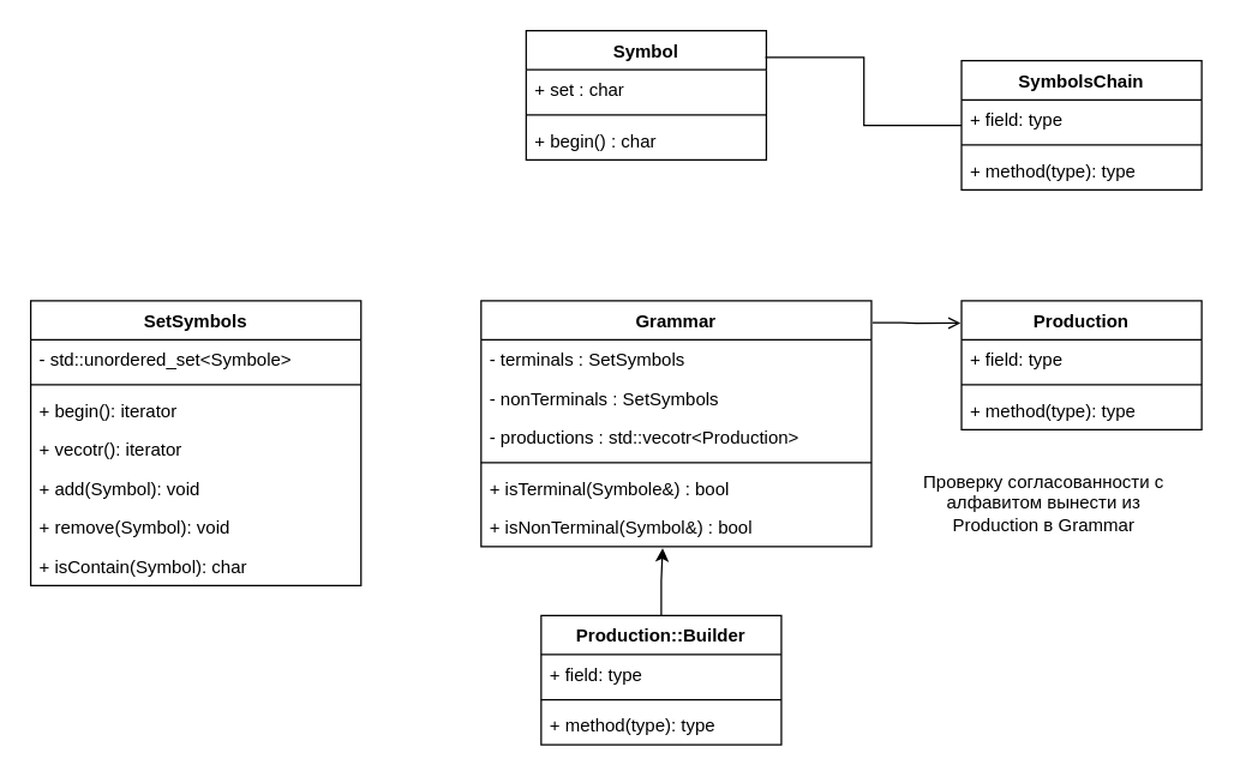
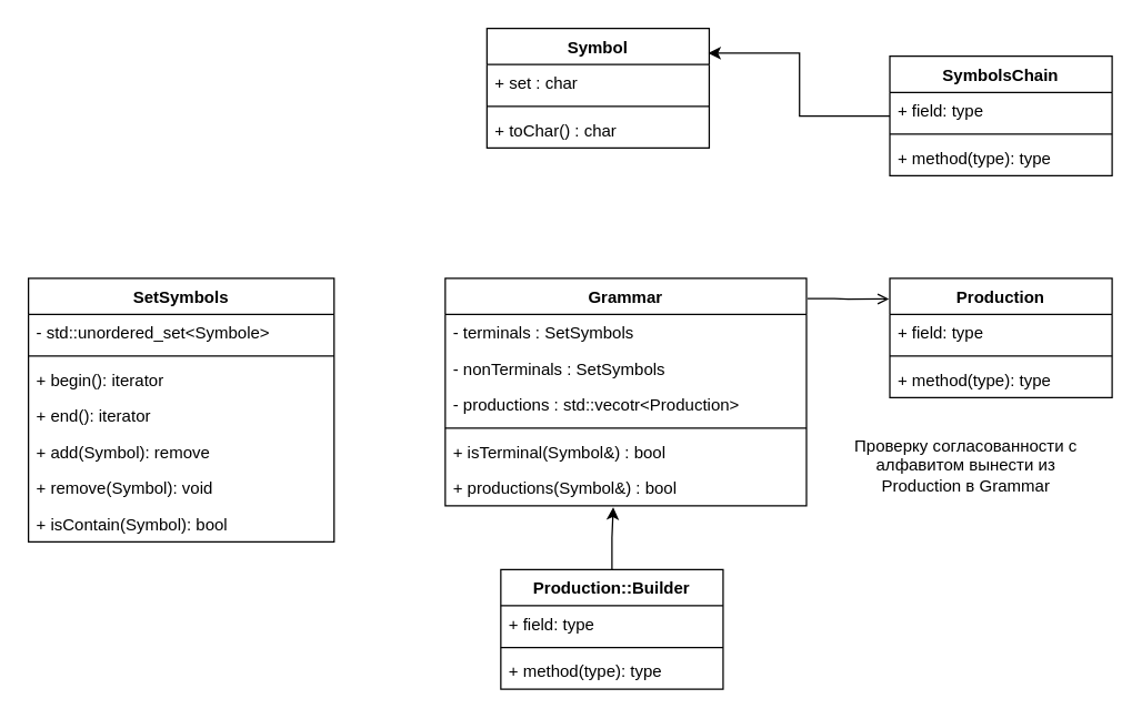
- <mxCell id="26" style="edgeStyle=orthogonalEdgeStyle;rounded=0;orthogonalLoop=1;jettySize=auto;html=1;entryX=0.996;entryY=0.206;entryDx=0;entryDy=0;entryPerimeter=0;endArrow=none;" edge="1" parent="1" source="27" target="18"><mxGeometry relative="1" as="geometry" /></mxCell>
+ <mxCell id="26" style="edgeStyle=orthogonalEdgeStyle;rounded=0;orthogonalLoop=1;jettySize=auto;html=1;entryX=0.996;entryY=0.206;entryDx=0;entryDy=0;entryPerimeter=0;" edge="1" parent="1" source="27" target="18"><mxGeometry relative="1" as="geometry" /></mxCell>
- <mxCell id="21" value="+ begin() : char" style="text;strokeColor=none;fillColor=none;align=left;verticalAlign=top;spacingLeft=4;spacingRight=4;overflow=hidden;rotatable=0;points=[[0,0.5],[1,0.5]];portConstraint=eastwest;" vertex="1" parent="18"><mxGeometry y="60" width="160" height="26" as="geometry" /></mxCell>
+ <mxCell id="21" value="+ toChar() : char" style="text;strokeColor=none;fillColor=none;align=left;verticalAlign=top;spacingLeft=4;spacingRight=4;overflow=hidden;rotatable=0;points=[[0,0.5],[1,0.5]];portConstraint=eastwest;" vertex="1" parent="18"><mxGeometry y="60" width="160" height="26" as="geometry" /></mxCell>
- <mxCell id="14" value="+ vecotr(): iterator" style="text;strokeColor=none;fillColor=none;align=left;verticalAlign=top;spacingLeft=4;spacingRight=4;overflow=hidden;rotatable=0;points=[[0,0.5],[1,0.5]];portConstraint=eastwest;" vertex="1" parent="10"><mxGeometry y="86" width="220" height="26" as="geometry" /></mxCell>
+ <mxCell id="14" value="+ end(): iterator" style="text;strokeColor=none;fillColor=none;align=left;verticalAlign=top;spacingLeft=4;spacingRight=4;overflow=hidden;rotatable=0;points=[[0,0.5],[1,0.5]];portConstraint=eastwest;" vertex="1" parent="10"><mxGeometry y="86" width="220" height="26" as="geometry" /></mxCell>
- <mxCell id="15" value="+ add(Symbol): void" style="text;strokeColor=none;fillColor=none;align=left;verticalAlign=top;spacingLeft=4;spacingRight=4;overflow=hidden;rotatable=0;points=[[0,0.5],[1,0.5]];portConstraint=eastwest;" vertex="1" parent="10"><mxGeometry y="112" width="220" height="26" as="geometry" /></mxCell>
+ <mxCell id="15" value="+ add(Symbol): remove" style="text;strokeColor=none;fillColor=none;align=left;verticalAlign=top;spacingLeft=4;spacingRight=4;overflow=hidden;rotatable=0;points=[[0,0.5],[1,0.5]];portConstraint=eastwest;" vertex="1" parent="10"><mxGeometry y="112" width="220" height="26" as="geometry" /></mxCell>
- <mxCell id="8" value="+ isTerminal(Symbole&amp;) : bool" style="text;strokeColor=none;fillColor=none;align=left;verticalAlign=top;spacingLeft=4;spacingRight=4;overflow=hidden;rotatable=0;points=[[0,0.5],[1,0.5]];portConstraint=eastwest;" vertex="1" parent="3"><mxGeometry y="112" width="260" height="26" as="geometry" /></mxCell>
+ <mxCell id="8" value="+ isTerminal(Symbol&amp;) : bool" style="text;strokeColor=none;fillColor=none;align=left;verticalAlign=top;spacingLeft=4;spacingRight=4;overflow=hidden;rotatable=0;points=[[0,0.5],[1,0.5]];portConstraint=eastwest;" vertex="1" parent="3"><mxGeometry y="112" width="260" height="26" as="geometry" /></mxCell>
- <mxCell id="9" value="+ isNonTerminal(Symbol&amp;) : bool" style="text;strokeColor=none;fillColor=none;align=left;verticalAlign=top;spacingLeft=4;spacingRight=4;overflow=hidden;rotatable=0;points=[[0,0.5],[1,0.5]];portConstraint=eastwest;" vertex="1" parent="3"><mxGeometry y="138" width="260" height="26" as="geometry" /></mxCell>
+ <mxCell id="9" value="+ productions(Symbol&amp;) : bool" style="text;strokeColor=none;fillColor=none;align=left;verticalAlign=top;spacingLeft=4;spacingRight=4;overflow=hidden;rotatable=0;points=[[0,0.5],[1,0.5]];portConstraint=eastwest;" vertex="1" parent="3"><mxGeometry y="138" width="260" height="26" as="geometry" /></mxCell>
- <mxCell id="17" value="+ isContain(Symbol): char" style="text;strokeColor=none;fillColor=none;align=left;verticalAlign=top;spacingLeft=4;spacingRight=4;overflow=hidden;rotatable=0;points=[[0,0.5],[1,0.5]];portConstraint=eastwest;" vertex="1" parent="10"><mxGeometry y="164" width="220" height="26" as="geometry" /></mxCell>
+ <mxCell id="17" value="+ isContain(Symbol): bool" style="text;strokeColor=none;fillColor=none;align=left;verticalAlign=top;spacingLeft=4;spacingRight=4;overflow=hidden;rotatable=0;points=[[0,0.5],[1,0.5]];portConstraint=eastwest;" vertex="1" parent="10"><mxGeometry y="164" width="220" height="26" as="geometry" /></mxCell>
